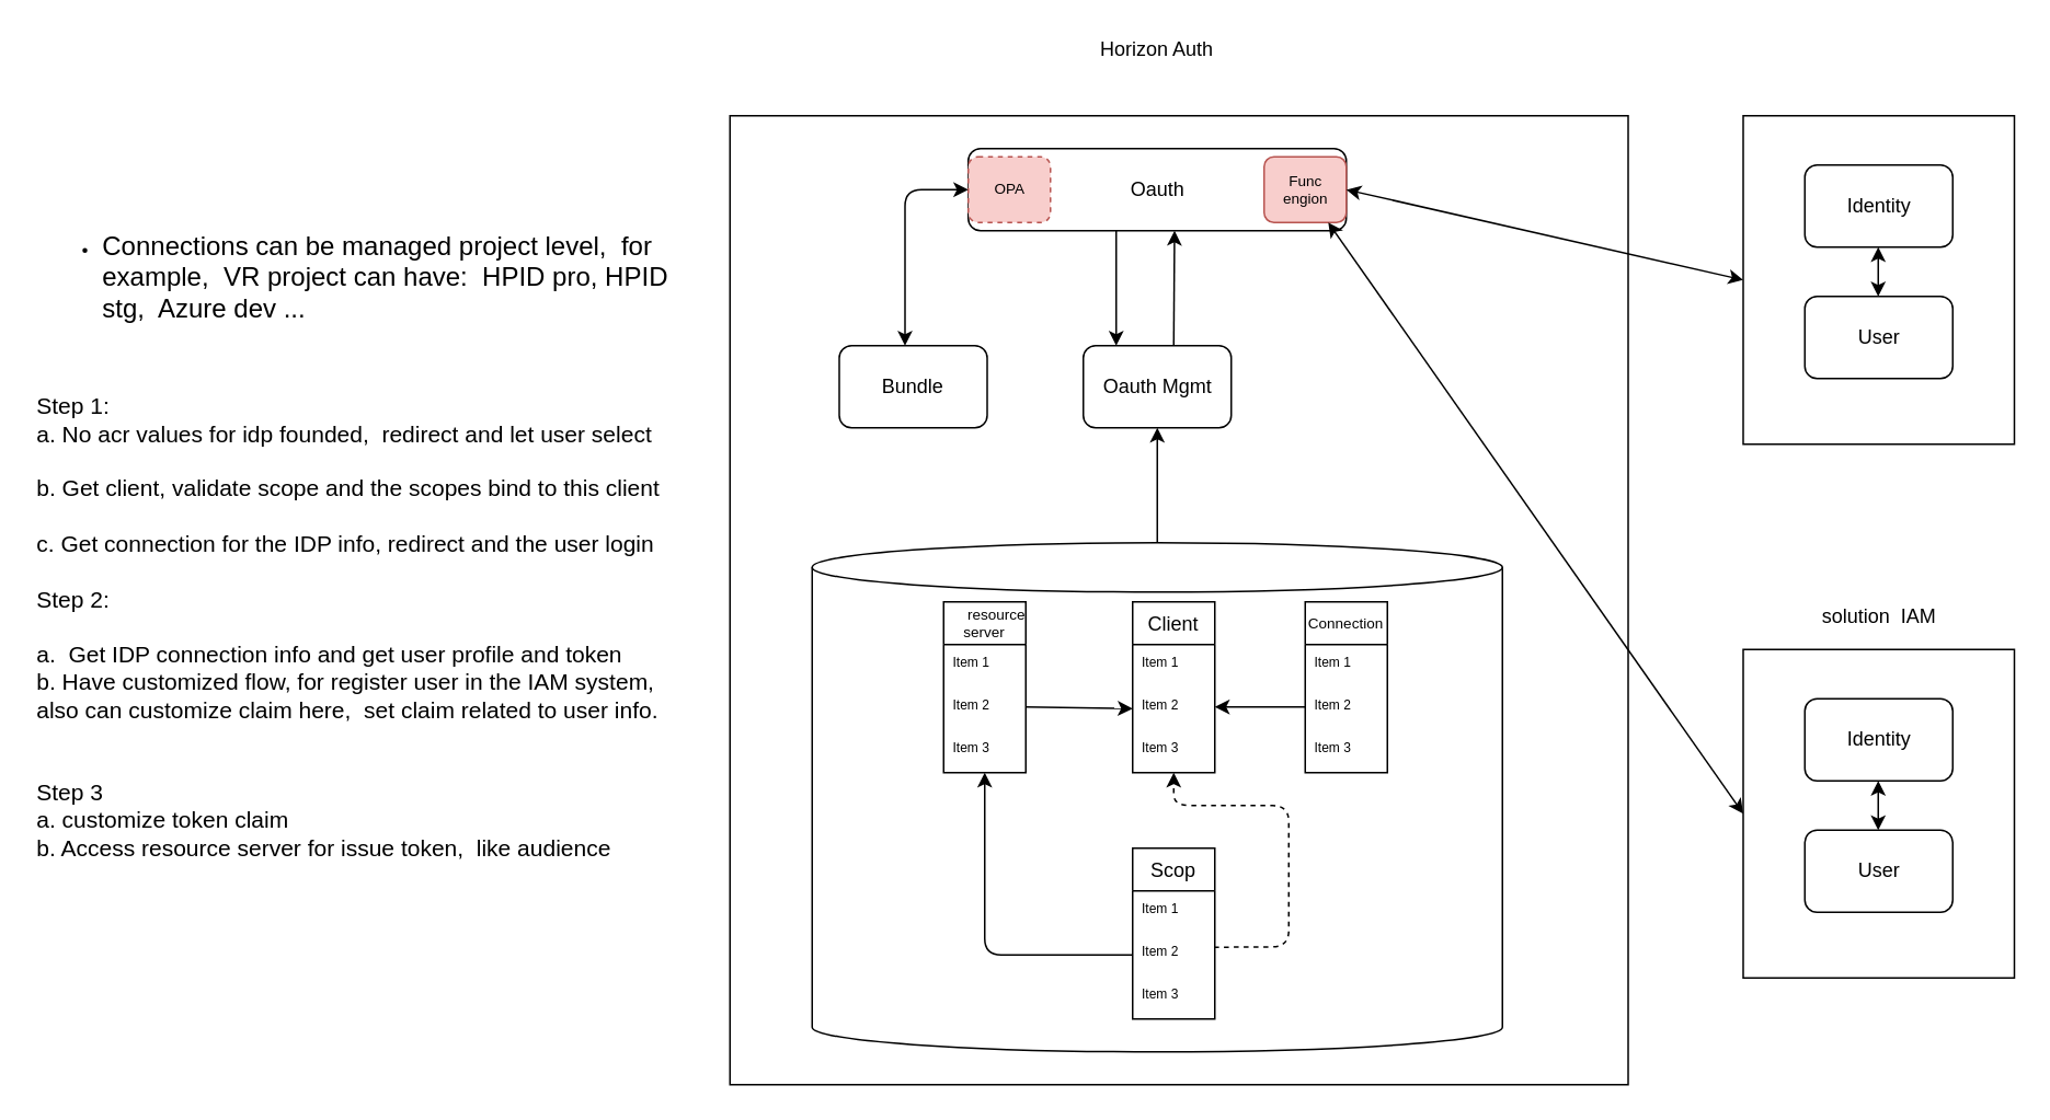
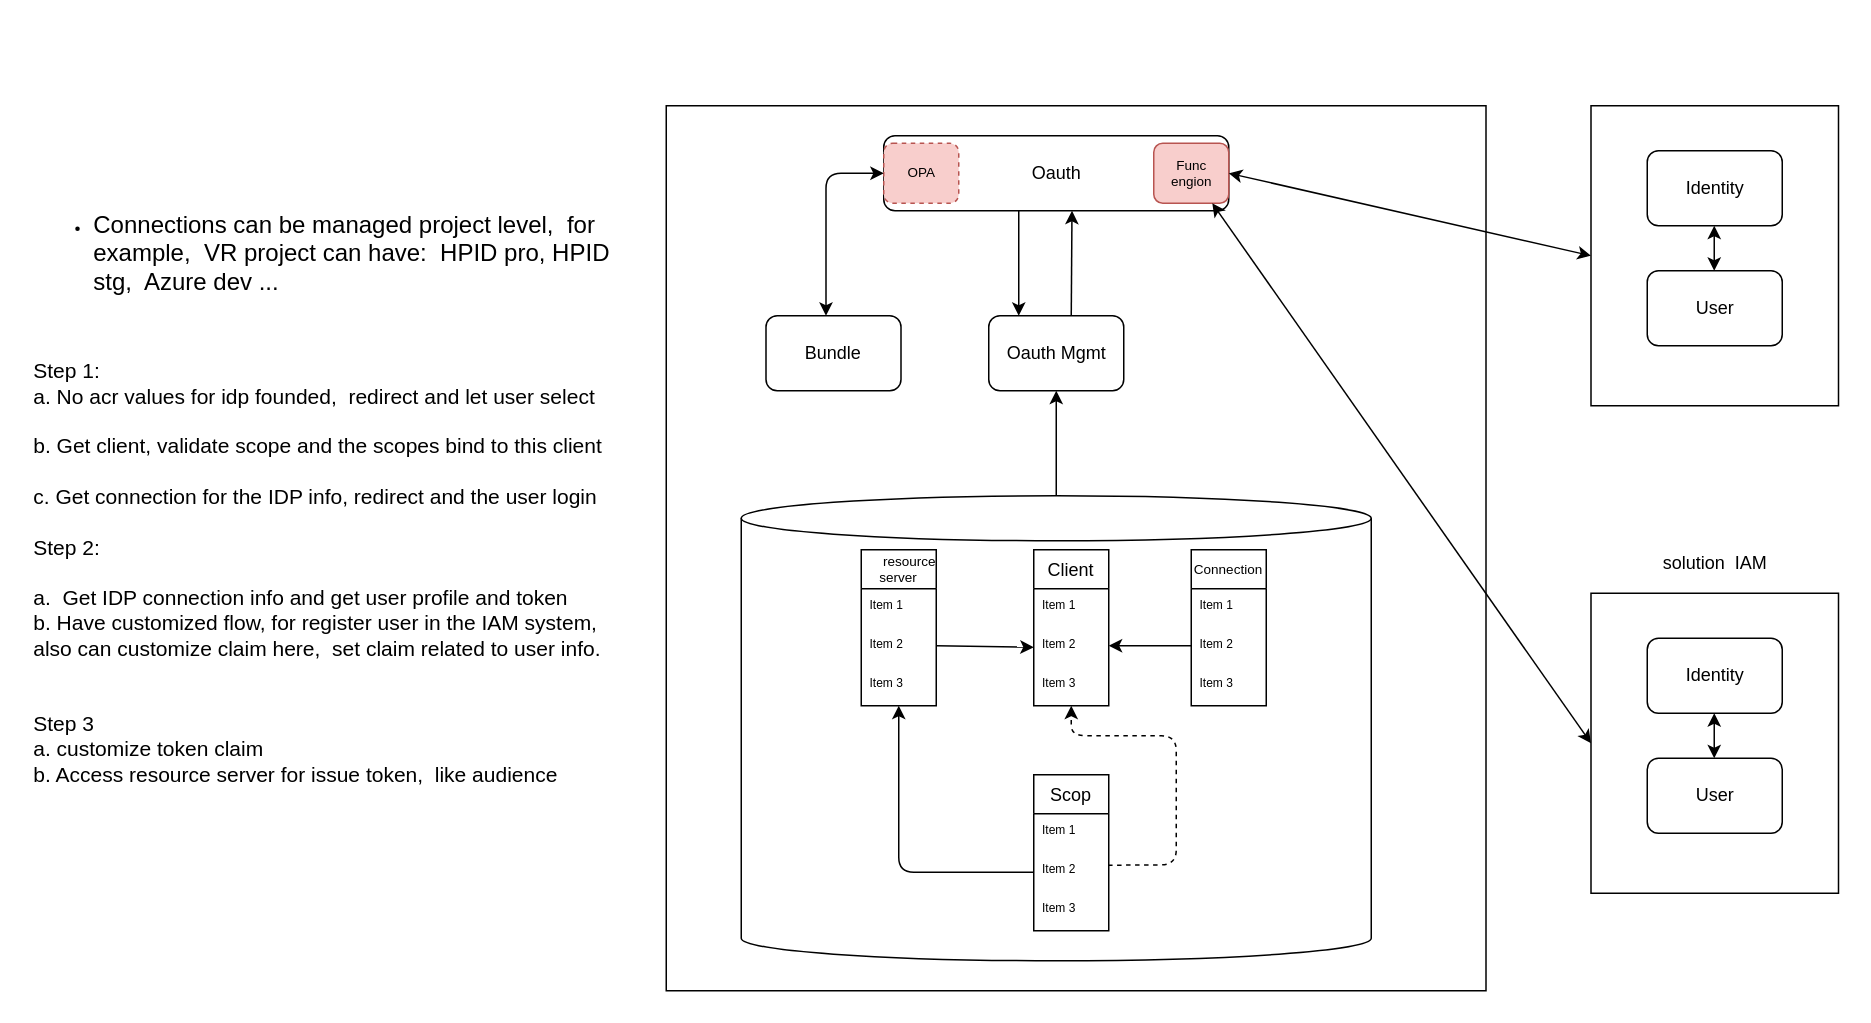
- <mxCell id="8" value="Horizon Auth" style="text;html=1;strokeColor=none;fillColor=none;align=center;verticalAlign=middle;whiteSpace=wrap;rounded=0;" parent="1" vertex="1"><mxGeometry x="641" y="20" width="125" height="20" as="geometry" /></mxCell>
